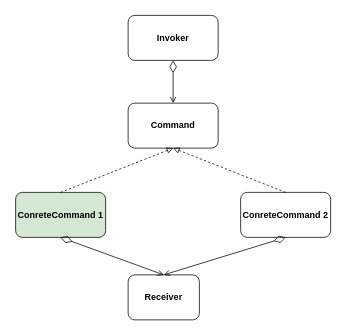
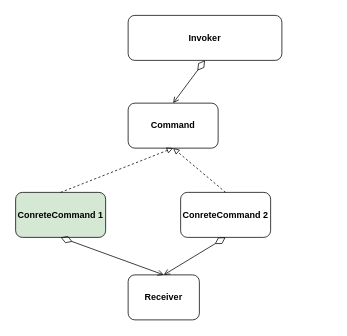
- <mxCell id="2" value="Invoker" style="rounded=1;whiteSpace=wrap;html=1;fontStyle=1" vertex="1" parent="1"><mxGeometry x="170" y="20" width="120" height="60" as="geometry" /></mxCell>
+ <mxCell id="2" value="Invoker" style="rounded=1;whiteSpace=wrap;html=1;fontStyle=1" vertex="1" parent="1"><mxGeometry x="170" y="20" width="205" height="60" as="geometry" /></mxCell>
- <mxCell id="6" value="&lt;span&gt;ConreteCommand 2&lt;/span&gt;" style="rounded=1;whiteSpace=wrap;html=1;fontStyle=1" vertex="1" parent="1"><mxGeometry x="320" y="256" width="120" height="60" as="geometry" /></mxCell>
+ <mxCell id="6" value="&lt;span&gt;ConreteCommand 2&lt;/span&gt;" style="rounded=1;whiteSpace=wrap;html=1;fontStyle=1" vertex="1" parent="1"><mxGeometry x="240" y="256" width="120" height="60" as="geometry" /></mxCell>
